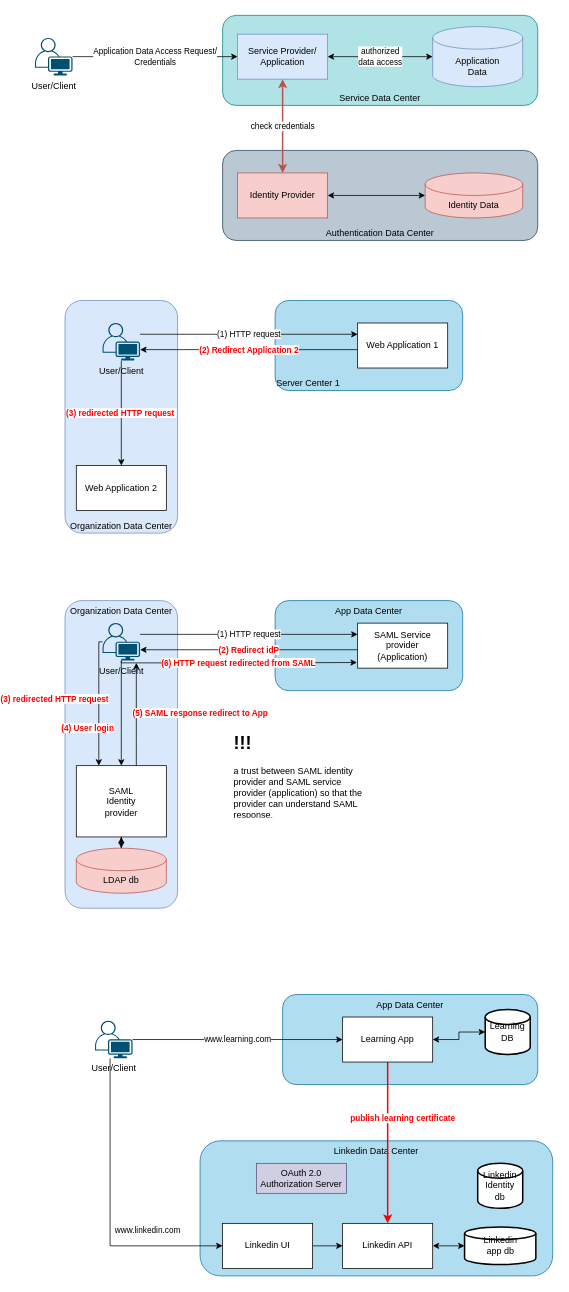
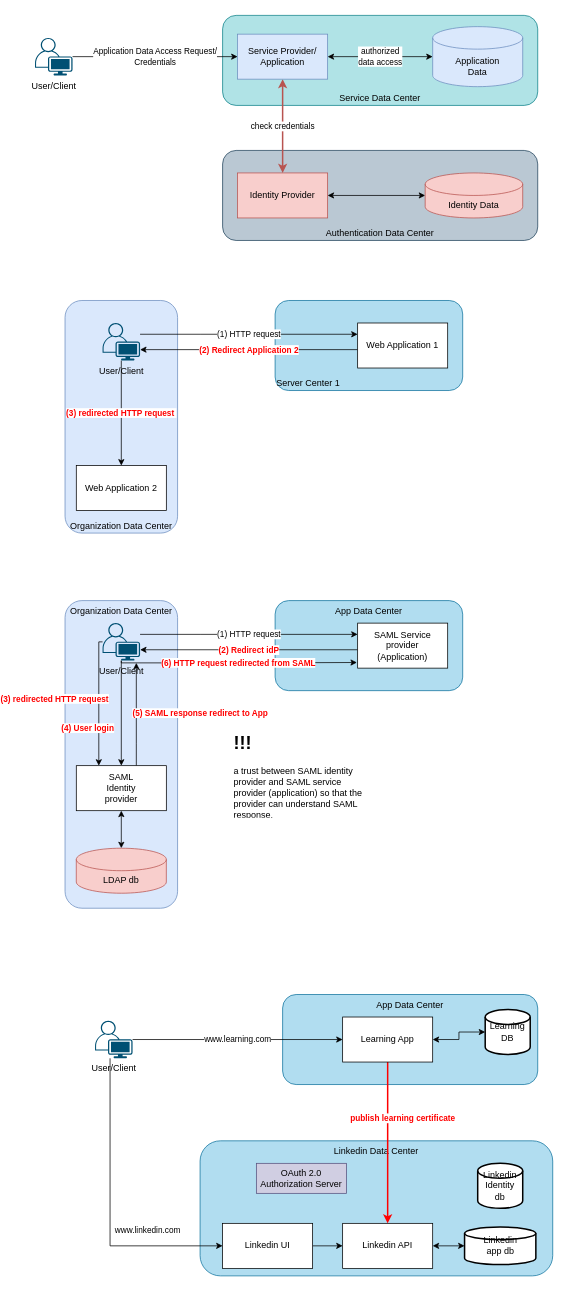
- <mxCell id="33" value="SAML&lt;br&gt;Identity&lt;br&gt;provider" style="rounded=0;whiteSpace=wrap;html=1;" parent="1" vertex="1"><mxGeometry x="75" y="1020" width="120" height="95" as="geometry" /></mxCell>
+ <mxCell id="33" value="SAML&lt;br&gt;Identity&lt;br&gt;provider" style="rounded=0;whiteSpace=wrap;html=1;" parent="1" vertex="1"><mxGeometry x="75" y="1020" width="120" height="60" as="geometry" /></mxCell>
